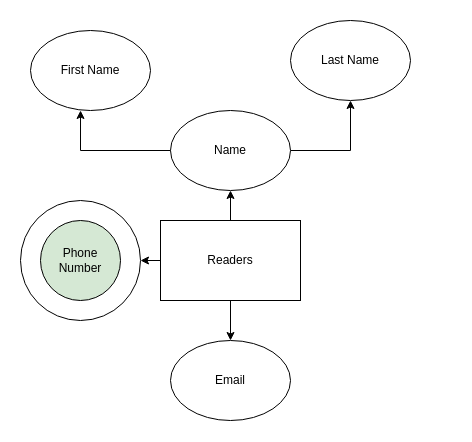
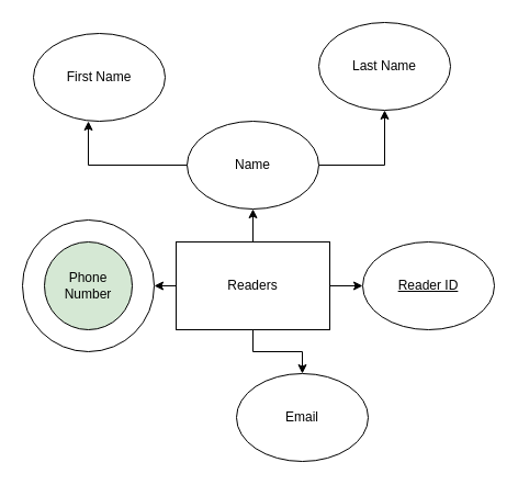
+ <mxCell id="3" style="edgeStyle=orthogonalEdgeStyle;rounded=0;orthogonalLoop=1;jettySize=auto;html=1;exitX=1;exitY=0.5;exitDx=0;exitDy=0;entryX=0;entryY=0.5;entryDx=0;entryDy=0;" edge="1" parent="1" source="6" target="8"><mxGeometry relative="1" as="geometry" /></mxCell>
+ <mxCell id="8" value="&lt;u&gt;Reader ID&lt;/u&gt;" style="ellipse;whiteSpace=wrap;html=1;" vertex="1" parent="1"><mxGeometry x="330" y="220" width="120" height="80" as="geometry" /></mxCell>
- <mxCell id="7" value="Email" style="ellipse;whiteSpace=wrap;html=1;" vertex="1" parent="1"><mxGeometry x="170" y="340" width="120" height="80" as="geometry" /></mxCell>
+ <mxCell id="7" value="Email" style="ellipse;whiteSpace=wrap;html=1;" vertex="1" parent="1"><mxGeometry x="215" y="340" width="120" height="80" as="geometry" /></mxCell>
